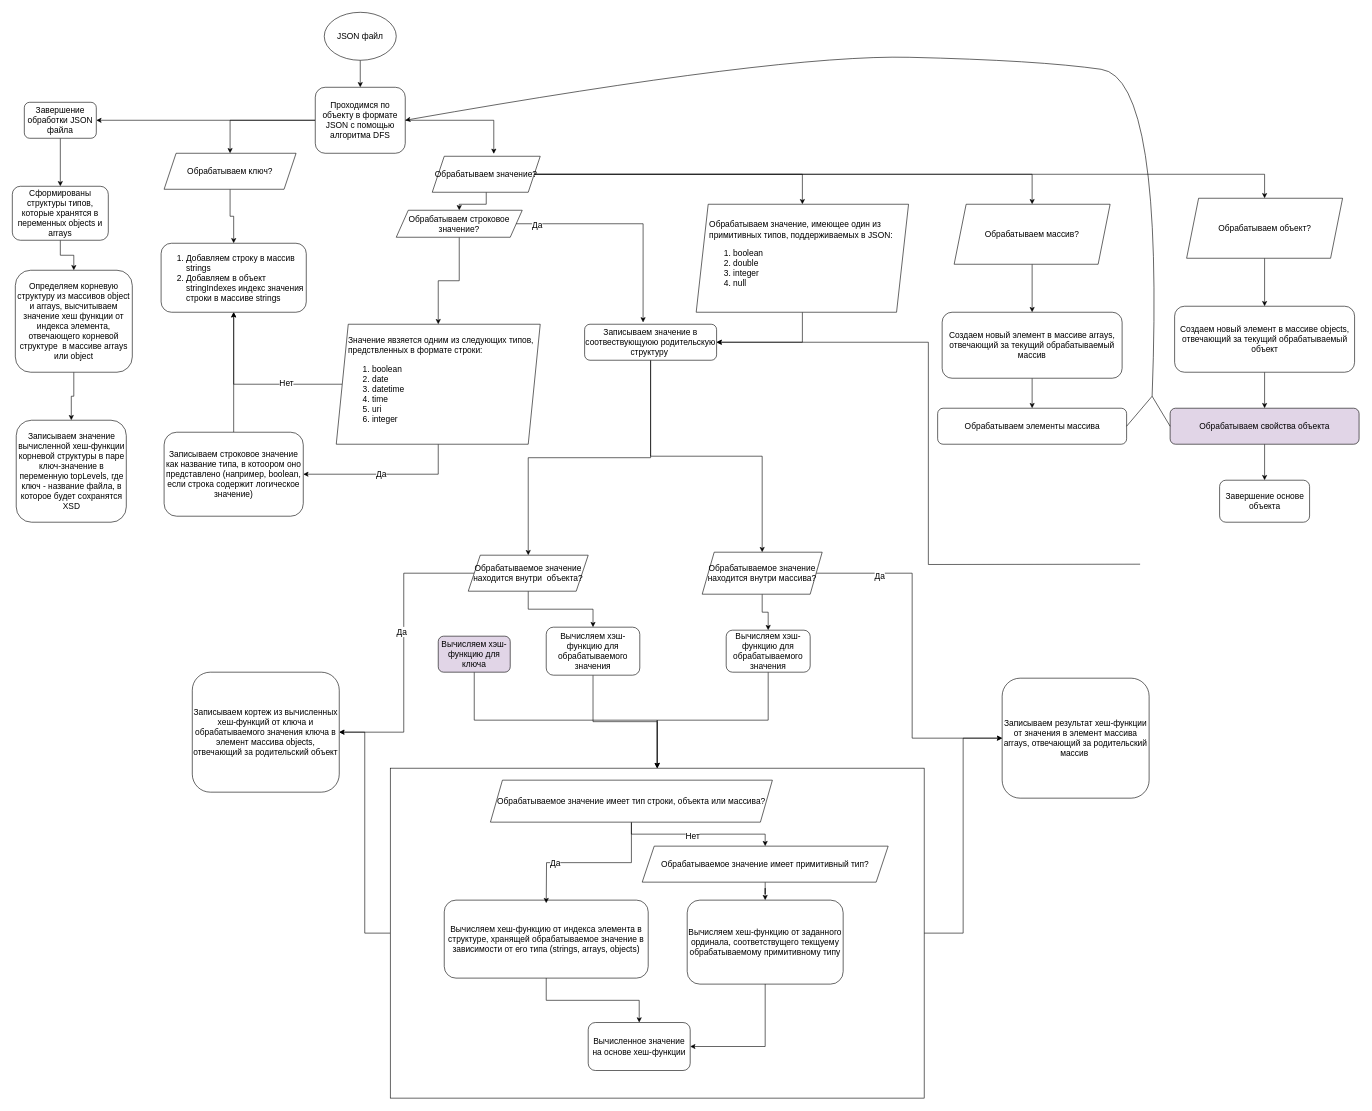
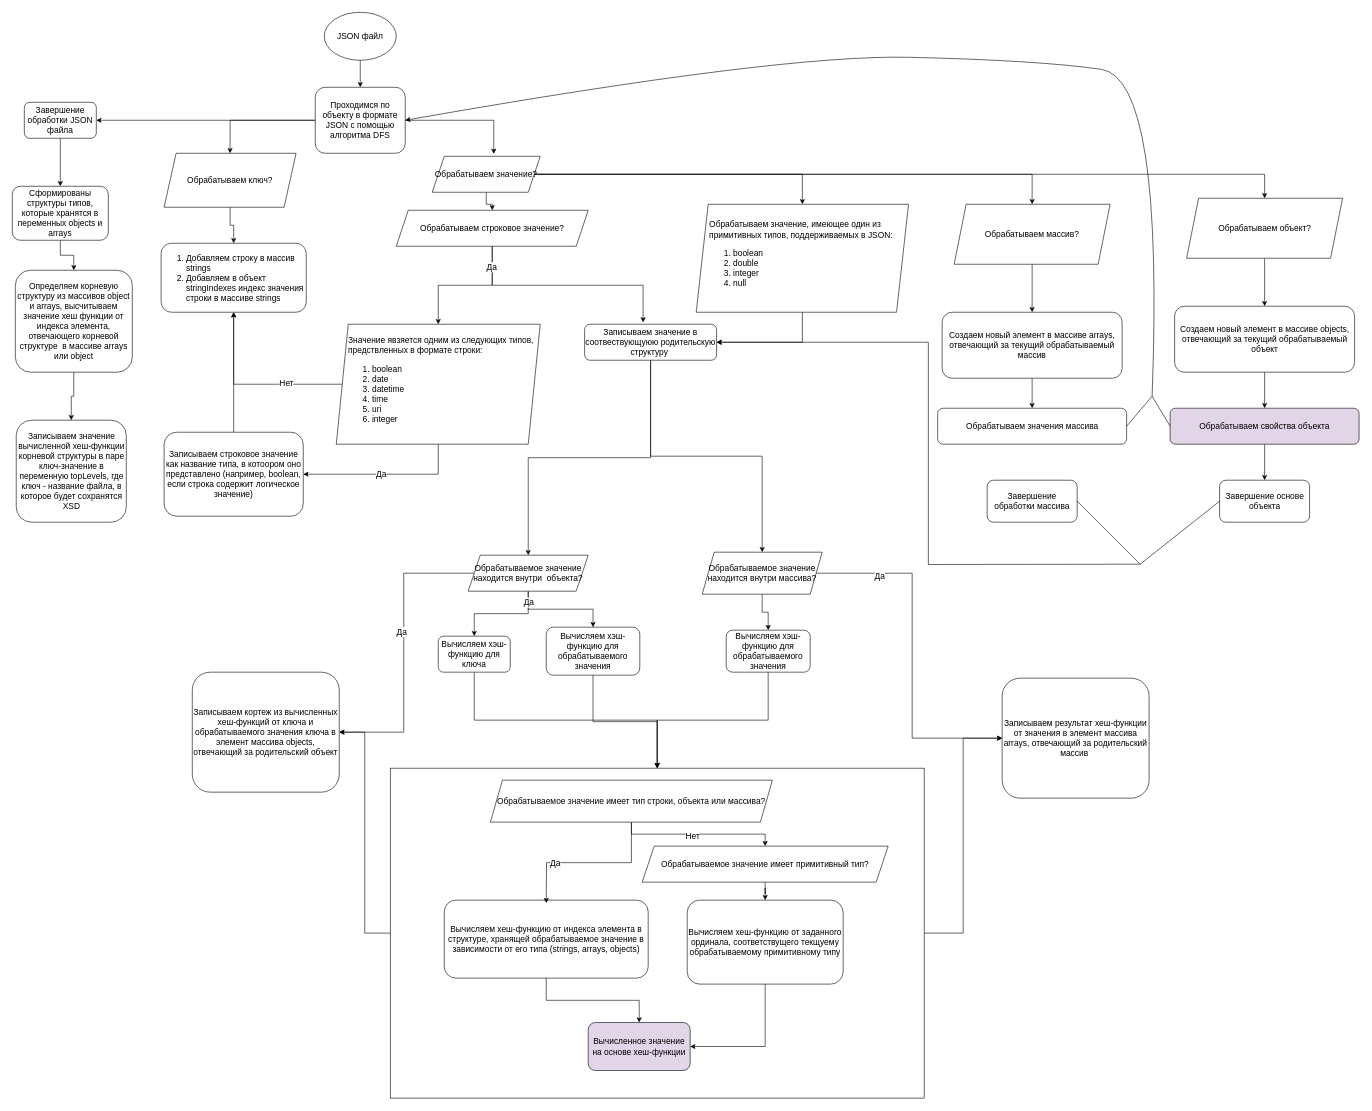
- <mxCell id="26" value="Обрабатываем ключ?" style="shape=parallelogram;perimeter=parallelogramPerimeter;whiteSpace=wrap;html=1;fixedSize=1;fontSize=14;" parent="1" vertex="1"><mxGeometry x="273" y="255" width="220" height="60" as="geometry" /></mxCell>
+ <mxCell id="26" value="Обрабатываем ключ?" style="shape=parallelogram;perimeter=parallelogramPerimeter;whiteSpace=wrap;html=1;fixedSize=1;fontSize=14;" parent="1" vertex="1"><mxGeometry x="273" y="255" width="220" height="90" as="geometry" /></mxCell>
- <mxCell id="23" value="Обрабатываем строковое значение?" style="shape=parallelogram;perimeter=parallelogramPerimeter;whiteSpace=wrap;html=1;fixedSize=1;fontSize=14;" parent="1" vertex="1"><mxGeometry x="660" y="350" width="210" height="45" as="geometry" /></mxCell>
+ <mxCell id="23" value="Обрабатываем строковое значение?" style="shape=parallelogram;perimeter=parallelogramPerimeter;whiteSpace=wrap;html=1;fixedSize=1;fontSize=14;" parent="1" vertex="1"><mxGeometry x="660" y="350" width="320" height="60" as="geometry" /></mxCell>
- <mxCell id="70" value="&lt;font style=&quot;font-size: 14px;&quot;&gt;Обрабатываем элементы массива&lt;/font&gt;" style="rounded=1;whiteSpace=wrap;html=1;fontSize=14;" parent="1" vertex="1"><mxGeometry x="1562.5" y="680" width="315" height="60" as="geometry" /></mxCell>
+ <mxCell id="70" value="&lt;font style=&quot;font-size: 14px;&quot;&gt;Обрабатываем значения массива&lt;/font&gt;" style="rounded=1;whiteSpace=wrap;html=1;fontSize=14;" parent="1" vertex="1"><mxGeometry x="1562.5" y="680" width="315" height="60" as="geometry" /></mxCell>
+ <mxCell id="72" value="Завершение обработки массива" style="rounded=1;whiteSpace=wrap;html=1;fontSize=14;" parent="1" vertex="1"><mxGeometry x="1645" y="800" width="150" height="70" as="geometry" /></mxCell>
+ <mxCell id="81" value="" style="endArrow=none;html=1;rounded=0;entryX=1;entryY=0.5;entryDx=0;entryDy=0;exitX=0;exitY=0.5;exitDx=0;exitDy=0;fontSize=14;" parent="1" source="79" target="72" edge="1"><mxGeometry width="50" height="50" relative="1" as="geometry"><mxPoint x="1640" y="920" as="sourcePoint" /><mxPoint x="1690" y="870" as="targetPoint" /><Array as="points"><mxPoint x="1900" y="940" /></Array></mxGeometry></mxCell>
+ <mxCell id="17" style="edgeStyle=orthogonalEdgeStyle;rounded=0;orthogonalLoop=1;jettySize=auto;html=1;entryX=0.5;entryY=0;entryDx=0;entryDy=0;fontSize=14;" parent="1" source="21" target="58" edge="1"><mxGeometry relative="1" as="geometry" /></mxCell>
+ <mxCell id="18" value="Да" style="edgeLabel;html=1;align=center;verticalAlign=middle;resizable=0;points=[];fontSize=14;" parent="17" vertex="1" connectable="0"><mxGeometry x="-0.782" relative="1" as="geometry"><mxPoint as="offset" /></mxGeometry></mxCell>
- <mxCell id="58" value="Вычисляем хэш-функцию для ключа" style="rounded=1;whiteSpace=wrap;html=1;fontSize=14;fillColor=#e1d5e7;" parent="1" vertex="1"><mxGeometry x="730" y="1060" width="120" height="60" as="geometry" /></mxCell>
+ <mxCell id="58" value="Вычисляем хэш-функцию для ключа" style="rounded=1;whiteSpace=wrap;html=1;fontSize=14;" parent="1" vertex="1"><mxGeometry x="730" y="1060" width="120" height="60" as="geometry" /></mxCell>
- <mxCell id="56" value="Вычисленное значение на основе хеш-функции" style="rounded=1;whiteSpace=wrap;html=1;fontSize=14;" parent="1" vertex="1"><mxGeometry x="980" y="1704" width="170" height="80" as="geometry" /></mxCell>
+ <mxCell id="56" value="Вычисленное значение на основе хеш-функции" style="rounded=1;whiteSpace=wrap;html=1;fontSize=14;fillColor=#e1d5e7;" parent="1" vertex="1"><mxGeometry x="980" y="1704" width="170" height="80" as="geometry" /></mxCell>
